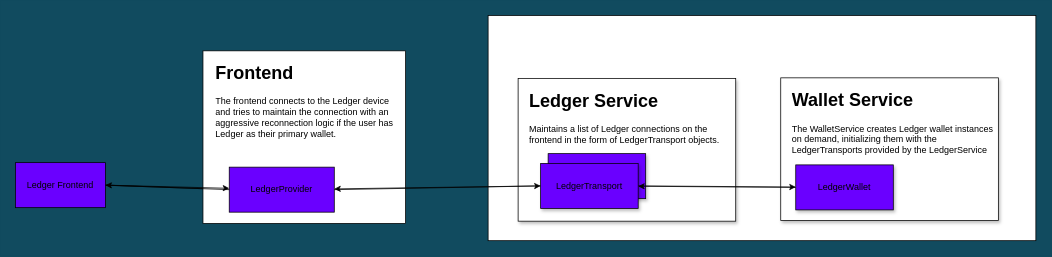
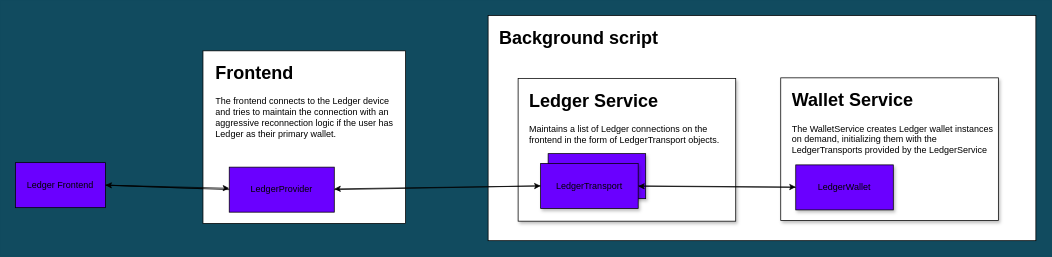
+ <mxCell id="5" value="&lt;h1&gt;Background script&lt;/h1&gt;" style="text;html=1;strokeColor=none;fillColor=none;spacing=5;spacingTop=-20;whiteSpace=wrap;overflow=hidden;rounded=0;" vertex="1" parent="1"><mxGeometry x="660" y="30" width="590" height="50" as="geometry" /></mxCell>
